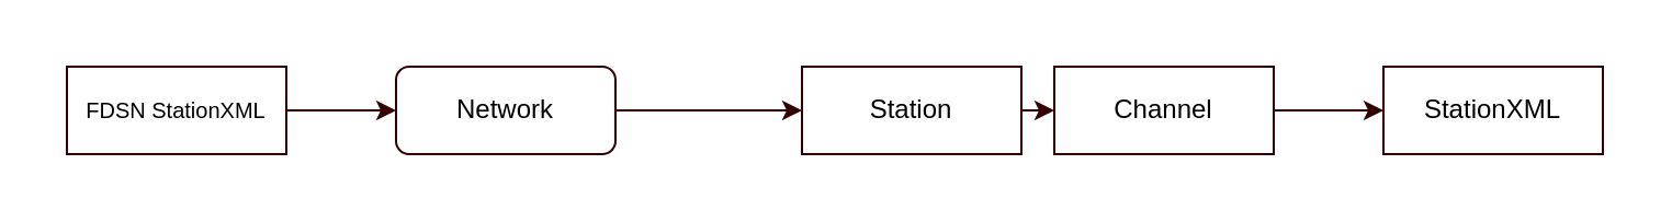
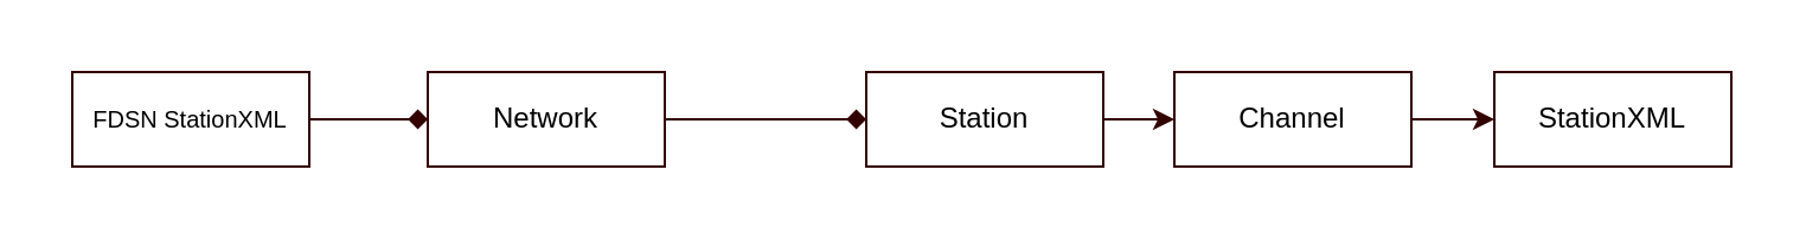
- <mxCell id="5" style="edgeStyle=orthogonalEdgeStyle;rounded=0;orthogonalLoop=1;jettySize=auto;html=1;strokeColor=#330000;" edge="1" parent="2" source="3" target="4"><mxGeometry relative="1" as="geometry" /></mxCell>
+ <mxCell id="5" style="edgeStyle=orthogonalEdgeStyle;rounded=0;orthogonalLoop=1;jettySize=auto;html=1;strokeColor=#330000;endArrow=diamond;" edge="1" parent="2" source="3" target="4"><mxGeometry relative="1" as="geometry" /></mxCell>
- <mxCell id="4" value="Network" style="whiteSpace=wrap;html=1;strokeWidth=1;fillColor=none;gradientColor=#ffffff;strokeColor=#330000;rounded=1;" vertex="1" parent="2"><mxGeometry x="160" y="10" width="100" height="40" as="geometry" /></mxCell>
+ <mxCell id="4" value="Network" style="whiteSpace=wrap;html=1;strokeWidth=1;fillColor=none;gradientColor=#ffffff;strokeColor=#330000;" vertex="1" parent="2"><mxGeometry x="160" y="10" width="100" height="40" as="geometry" /></mxCell>
- <mxCell id="8" value="" style="edgeStyle=elbowEdgeStyle;elbow=vertical;html=1;rounded=0;endArrow=classic;endFill=1;strokeColor=#330000;strokeWidth=1;noEdgeStyle=1;orthogonal=1;" edge="1" parent="2" source="4" target="6"><mxGeometry relative="1" as="geometry"><mxPoint x="-1485" y="-410" as="sourcePoint" /></mxGeometry></mxCell>
+ <mxCell id="8" value="" style="edgeStyle=elbowEdgeStyle;elbow=vertical;html=1;rounded=0;endArrow=diamond;endFill=1;strokeColor=#330000;strokeWidth=1;noEdgeStyle=1;orthogonal=1;" edge="1" parent="2" source="4" target="6"><mxGeometry relative="1" as="geometry"><mxPoint x="-1485" y="-410" as="sourcePoint" /></mxGeometry></mxCell>
- <mxCell id="7" value="Channel" style="whiteSpace=wrap;html=1;strokeWidth=1;fillColor=none;gradientColor=#ffffff;strokeColor=#330000;" vertex="1" parent="2"><mxGeometry x="460" y="10" width="100" height="40" as="geometry" /></mxCell>
+ <mxCell id="7" value="Channel" style="whiteSpace=wrap;html=1;strokeWidth=1;fillColor=none;gradientColor=#ffffff;strokeColor=#330000;" vertex="1" parent="2"><mxGeometry x="475" y="10" width="100" height="40" as="geometry" /></mxCell>
